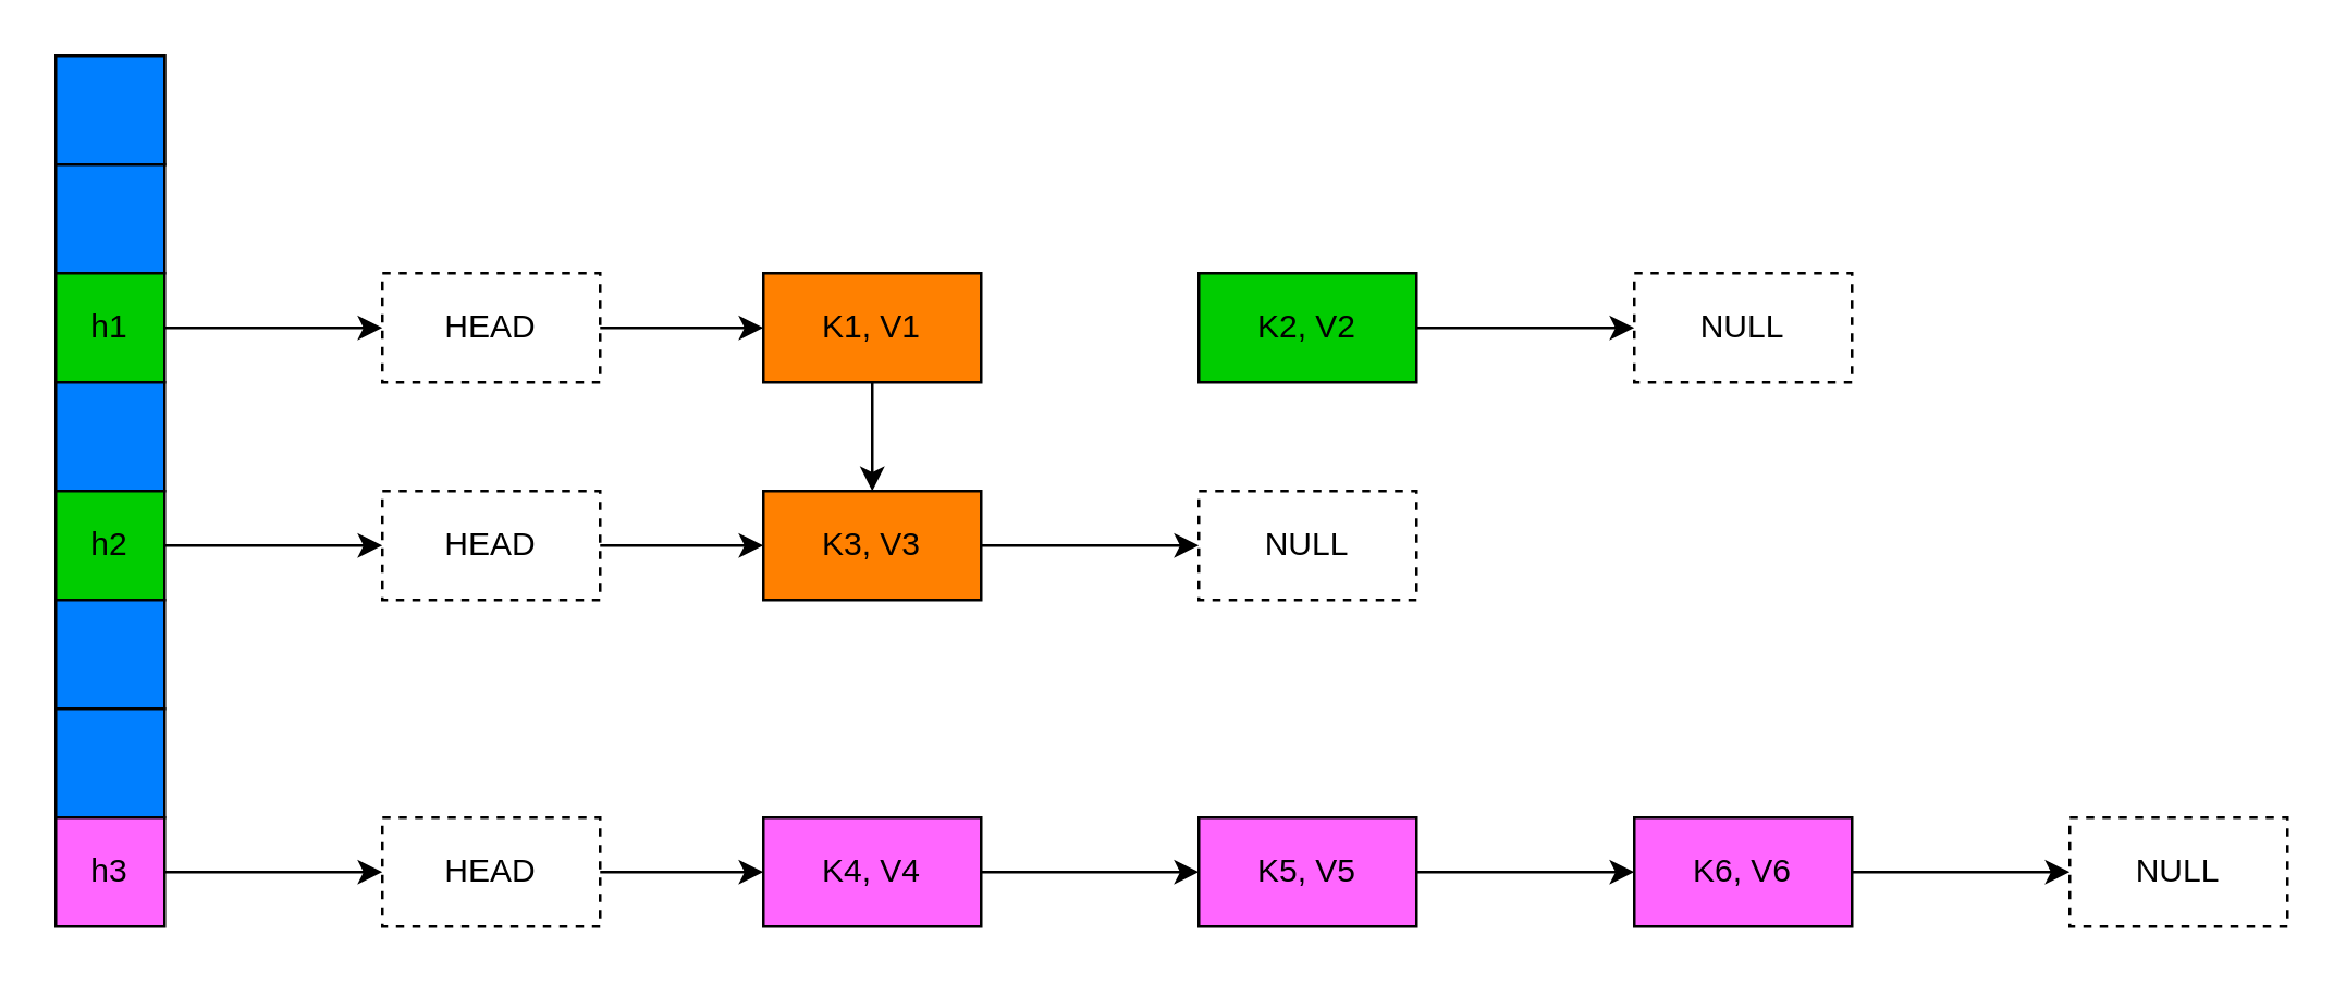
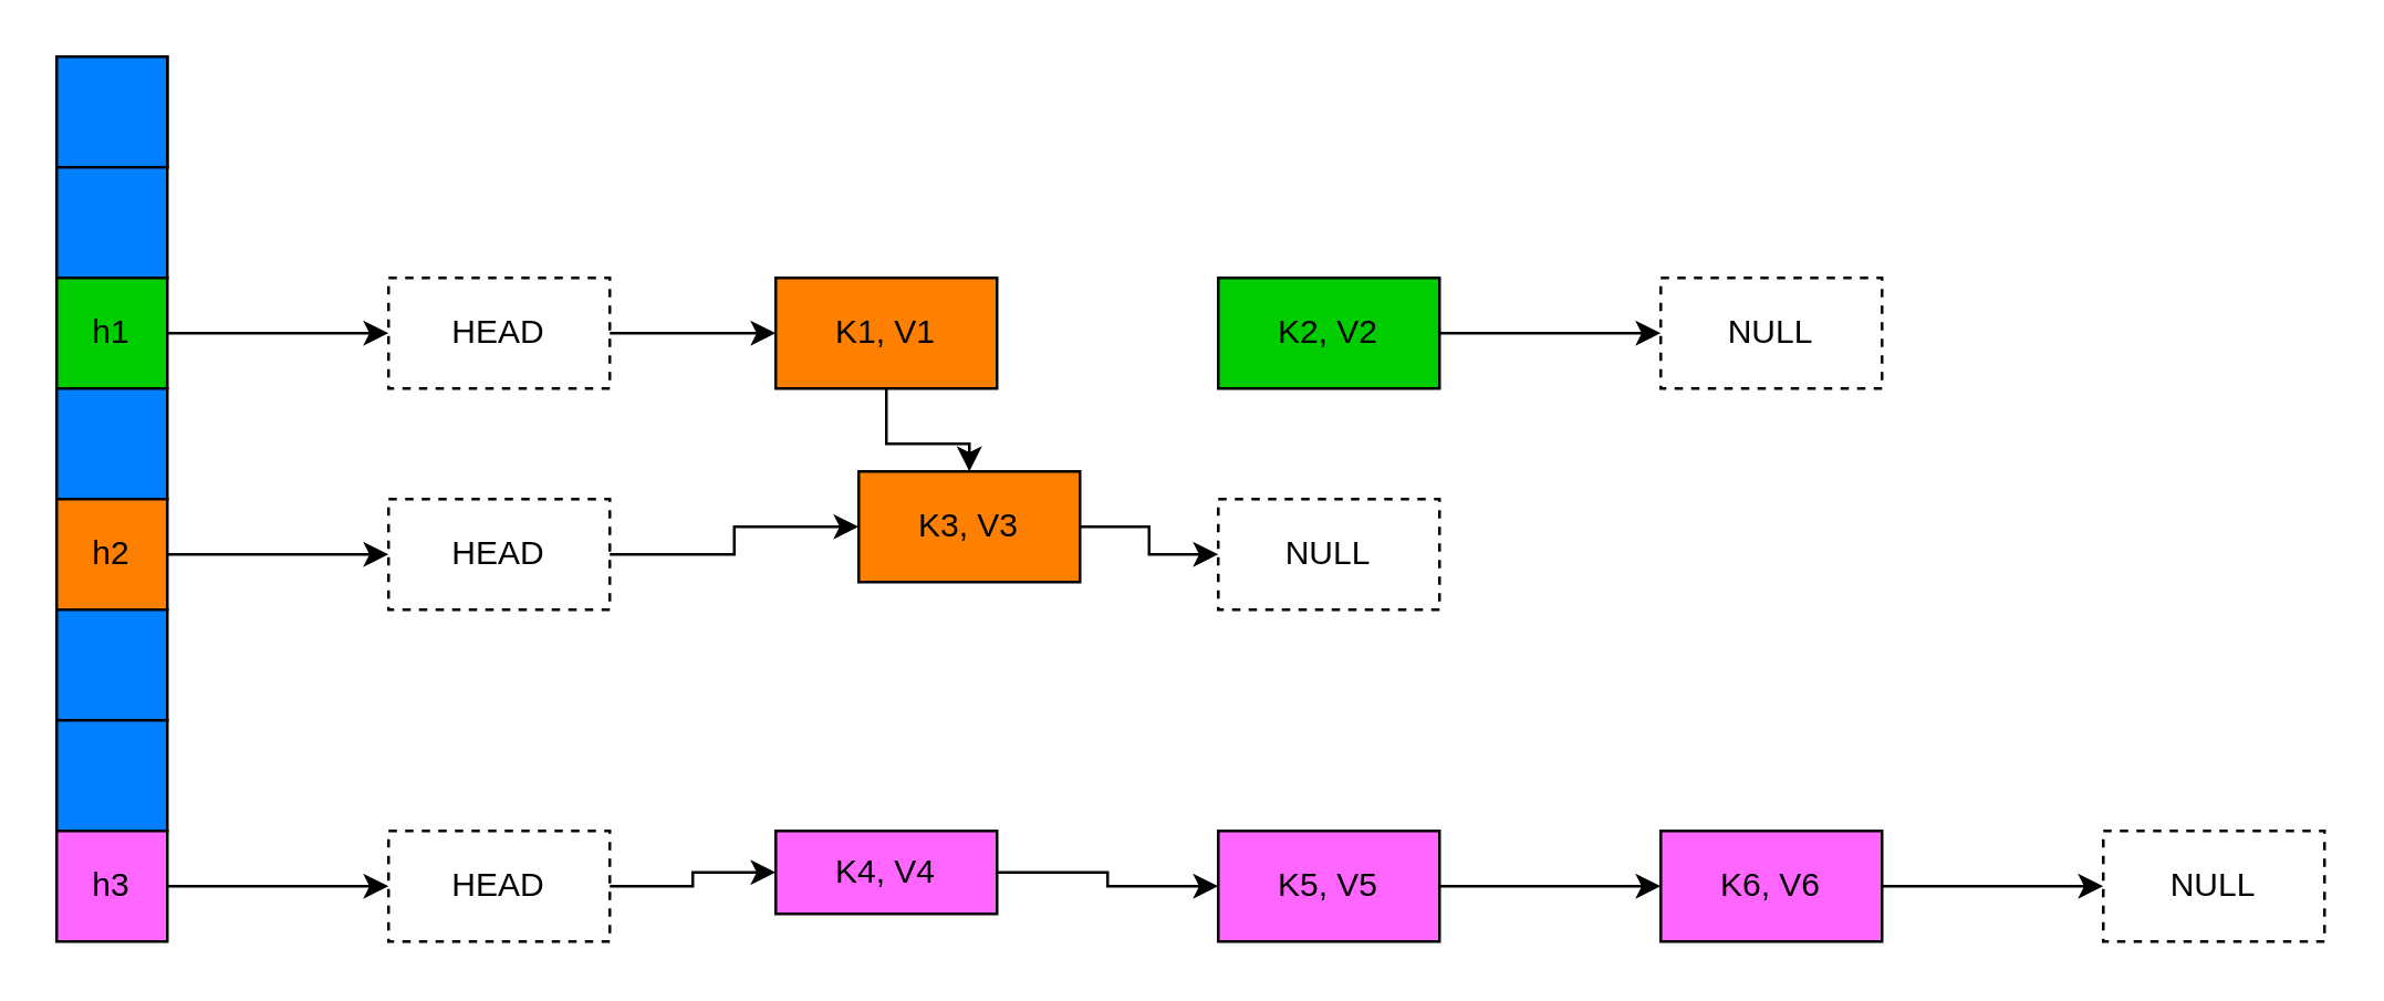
- <mxCell id="9" value="h2" style="rounded=0;whiteSpace=wrap;html=1;fillColor=#00cc00;" vertex="1" parent="1"><mxGeometry x="20" y="180" width="40" height="40" as="geometry" /></mxCell>
+ <mxCell id="9" value="h2" style="rounded=0;whiteSpace=wrap;html=1;fillColor=#FF8000;" vertex="1" parent="1"><mxGeometry x="20" y="180" width="40" height="40" as="geometry" /></mxCell>
- <mxCell id="24" value="K3, V3" style="rounded=0;whiteSpace=wrap;html=1;fillColor=#FF8000;" vertex="1" parent="1"><mxGeometry x="280" y="180" width="80" height="40" as="geometry" /></mxCell>
+ <mxCell id="24" value="K3, V3" style="rounded=0;whiteSpace=wrap;html=1;fillColor=#FF8000;" vertex="1" parent="1"><mxGeometry x="310" y="170" width="80" height="40" as="geometry" /></mxCell>
- <mxCell id="29" value="K4, V4" style="rounded=0;whiteSpace=wrap;html=1;fillColor=#FF66FF;" vertex="1" parent="1"><mxGeometry x="280" y="300" width="80" height="40" as="geometry" /></mxCell>
+ <mxCell id="29" value="K4, V4" style="rounded=0;whiteSpace=wrap;html=1;fillColor=#FF66FF;" vertex="1" parent="1"><mxGeometry x="280" y="300" width="80" height="30" as="geometry" /></mxCell>
